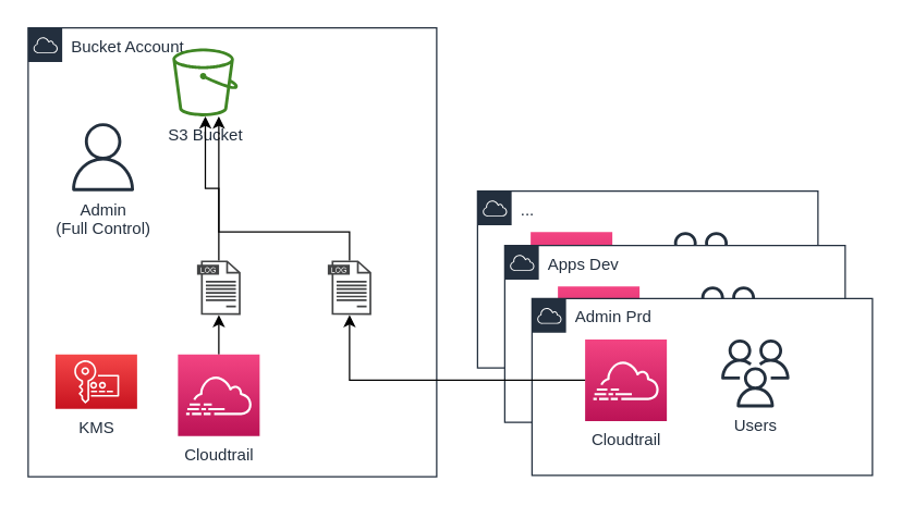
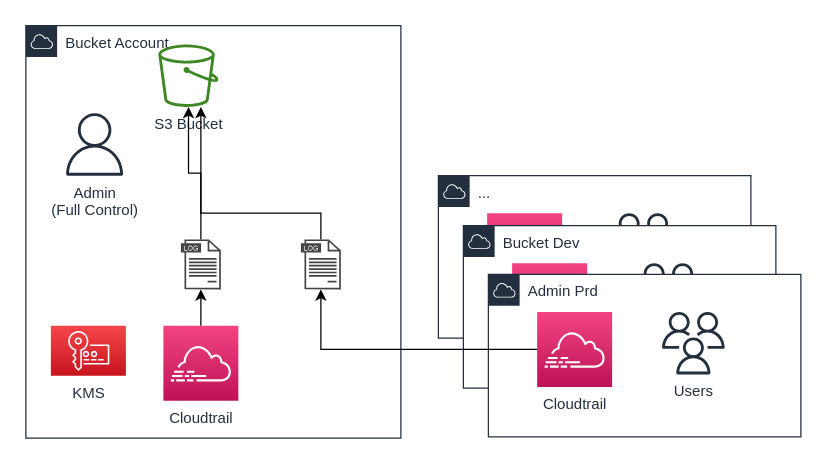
- <mxCell id="15" value="Apps Dev" style="points=[[0,0],[0.25,0],[0.5,0],[0.75,0],[1,0],[1,0.25],[1,0.5],[1,0.75],[1,1],[0.75,1],[0.5,1],[0.25,1],[0,1],[0,0.75],[0,0.5],[0,0.25]];outlineConnect=0;gradientColor=none;html=1;whiteSpace=wrap;fontSize=12;fontStyle=0;container=1;pointerEvents=0;collapsible=0;recursiveResize=0;shape=mxgraph.aws4.group;grIcon=mxgraph.aws4.group_aws_cloud;strokeColor=#232F3E;fillColor=#FFFFFF;verticalAlign=top;align=left;spacingLeft=30;fontColor=#232F3E;dashed=0;" vertex="1" parent="1"><mxGeometry x="370" y="180" width="250" height="130" as="geometry" /></mxCell>
+ <mxCell id="15" value="Bucket Dev" style="points=[[0,0],[0.25,0],[0.5,0],[0.75,0],[1,0],[1,0.25],[1,0.5],[1,0.75],[1,1],[0.75,1],[0.5,1],[0.25,1],[0,1],[0,0.75],[0,0.5],[0,0.25]];outlineConnect=0;gradientColor=none;html=1;whiteSpace=wrap;fontSize=12;fontStyle=0;container=1;pointerEvents=0;collapsible=0;recursiveResize=0;shape=mxgraph.aws4.group;grIcon=mxgraph.aws4.group_aws_cloud;strokeColor=#232F3E;fillColor=#FFFFFF;verticalAlign=top;align=left;spacingLeft=30;fontColor=#232F3E;dashed=0;" vertex="1" parent="1"><mxGeometry x="370" y="180" width="250" height="130" as="geometry" /></mxCell>
